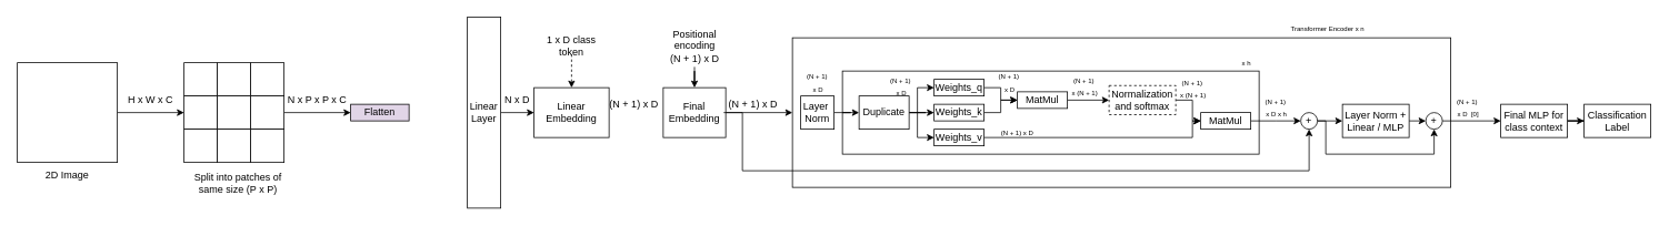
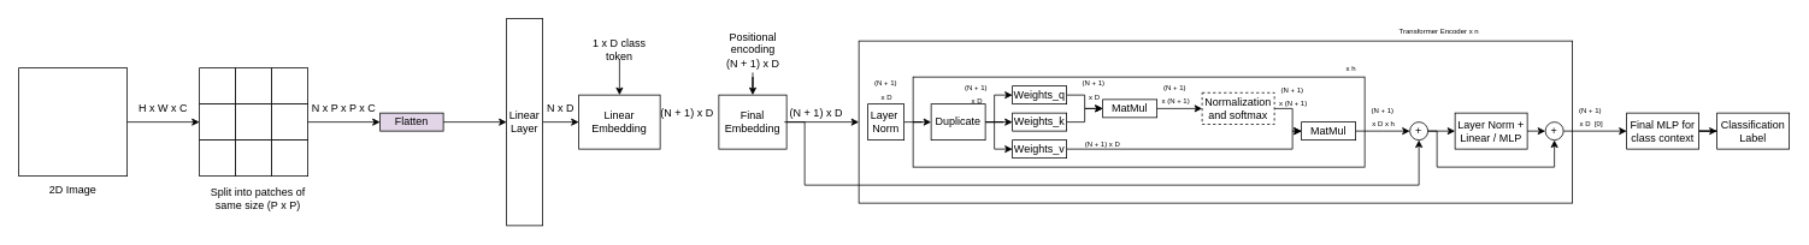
- <mxCell id="24" value="" style="edgeStyle=orthogonalEdgeStyle;rounded=0;orthogonalLoop=1;jettySize=auto;html=1;dashed=1;" parent="1" source="25" target="22" edge="1"><mxGeometry relative="1" as="geometry" /></mxCell>
+ <mxCell id="24" value="" style="edgeStyle=orthogonalEdgeStyle;rounded=0;orthogonalLoop=1;jettySize=auto;html=1;" parent="1" source="25" target="22" edge="1"><mxGeometry relative="1" as="geometry" /></mxCell>
+ <mxCell id="16" value="" style="edgeStyle=orthogonalEdgeStyle;rounded=0;orthogonalLoop=1;jettySize=auto;html=1;" parent="1" source="17" target="21" edge="1"><mxGeometry relative="1" as="geometry" /></mxCell>
